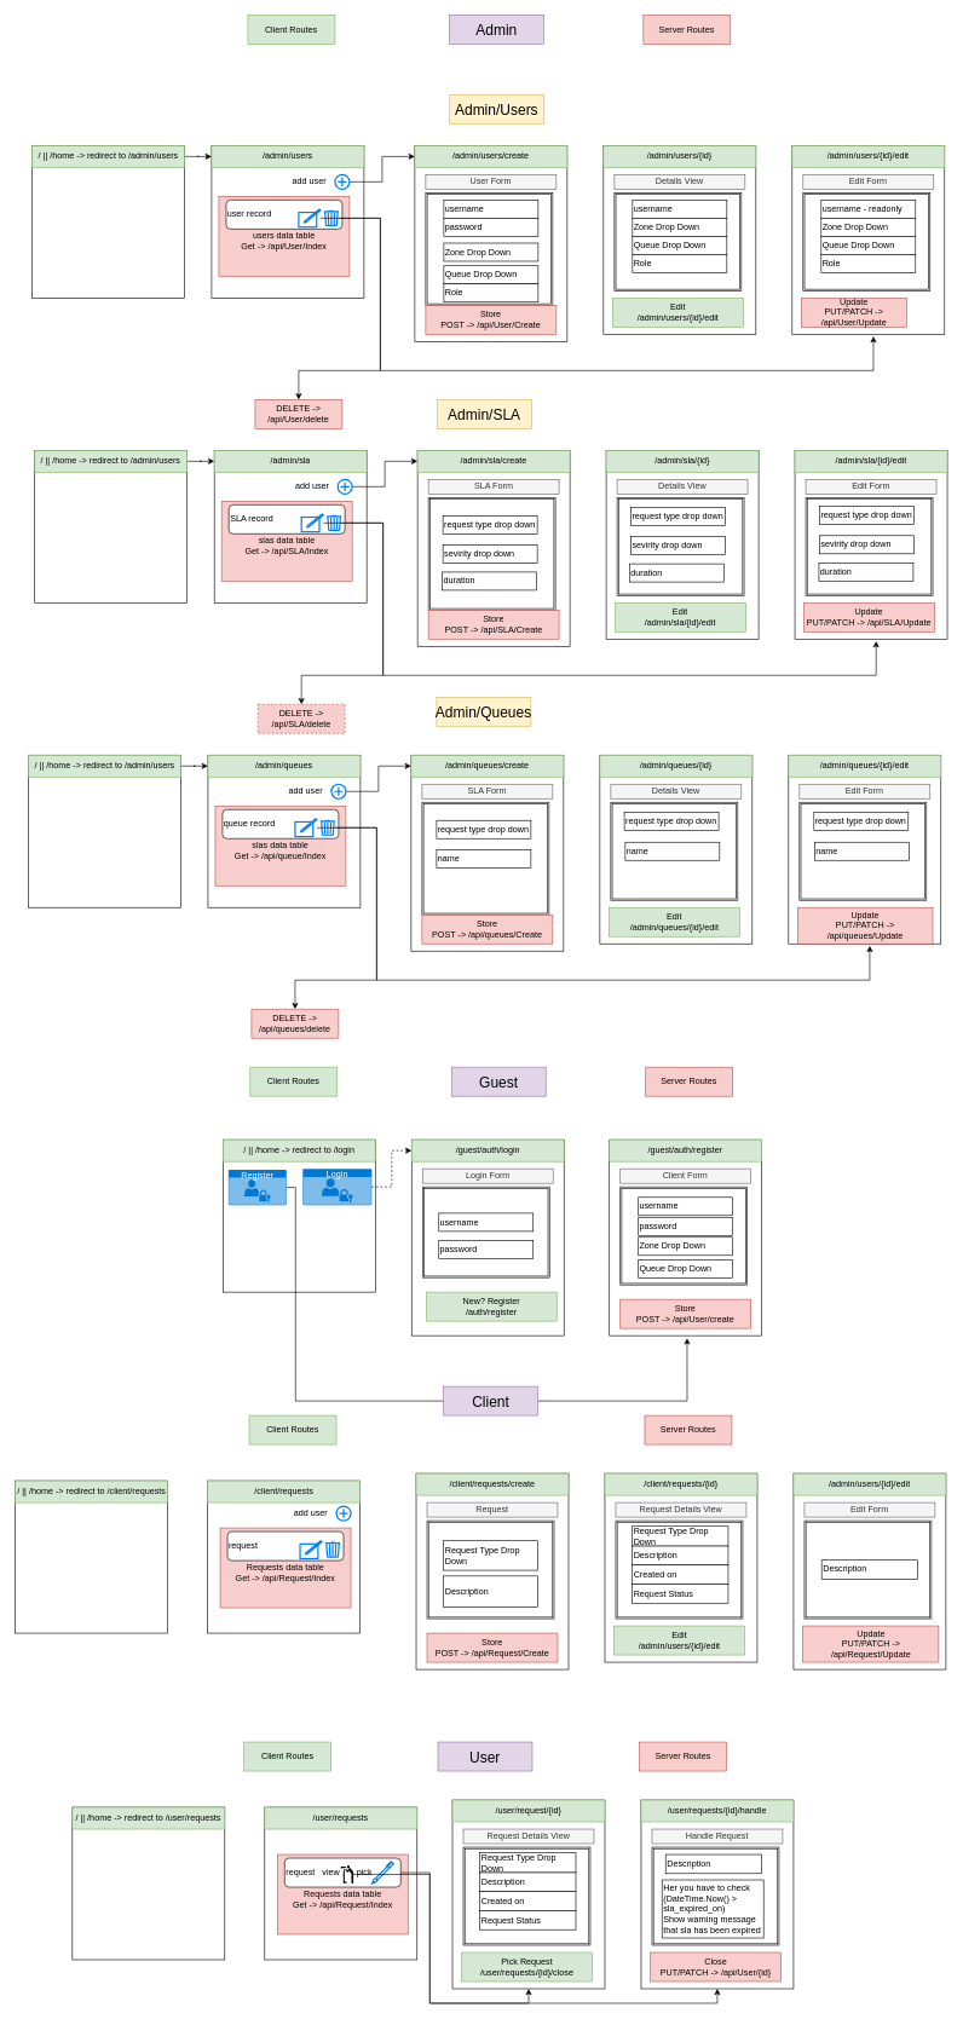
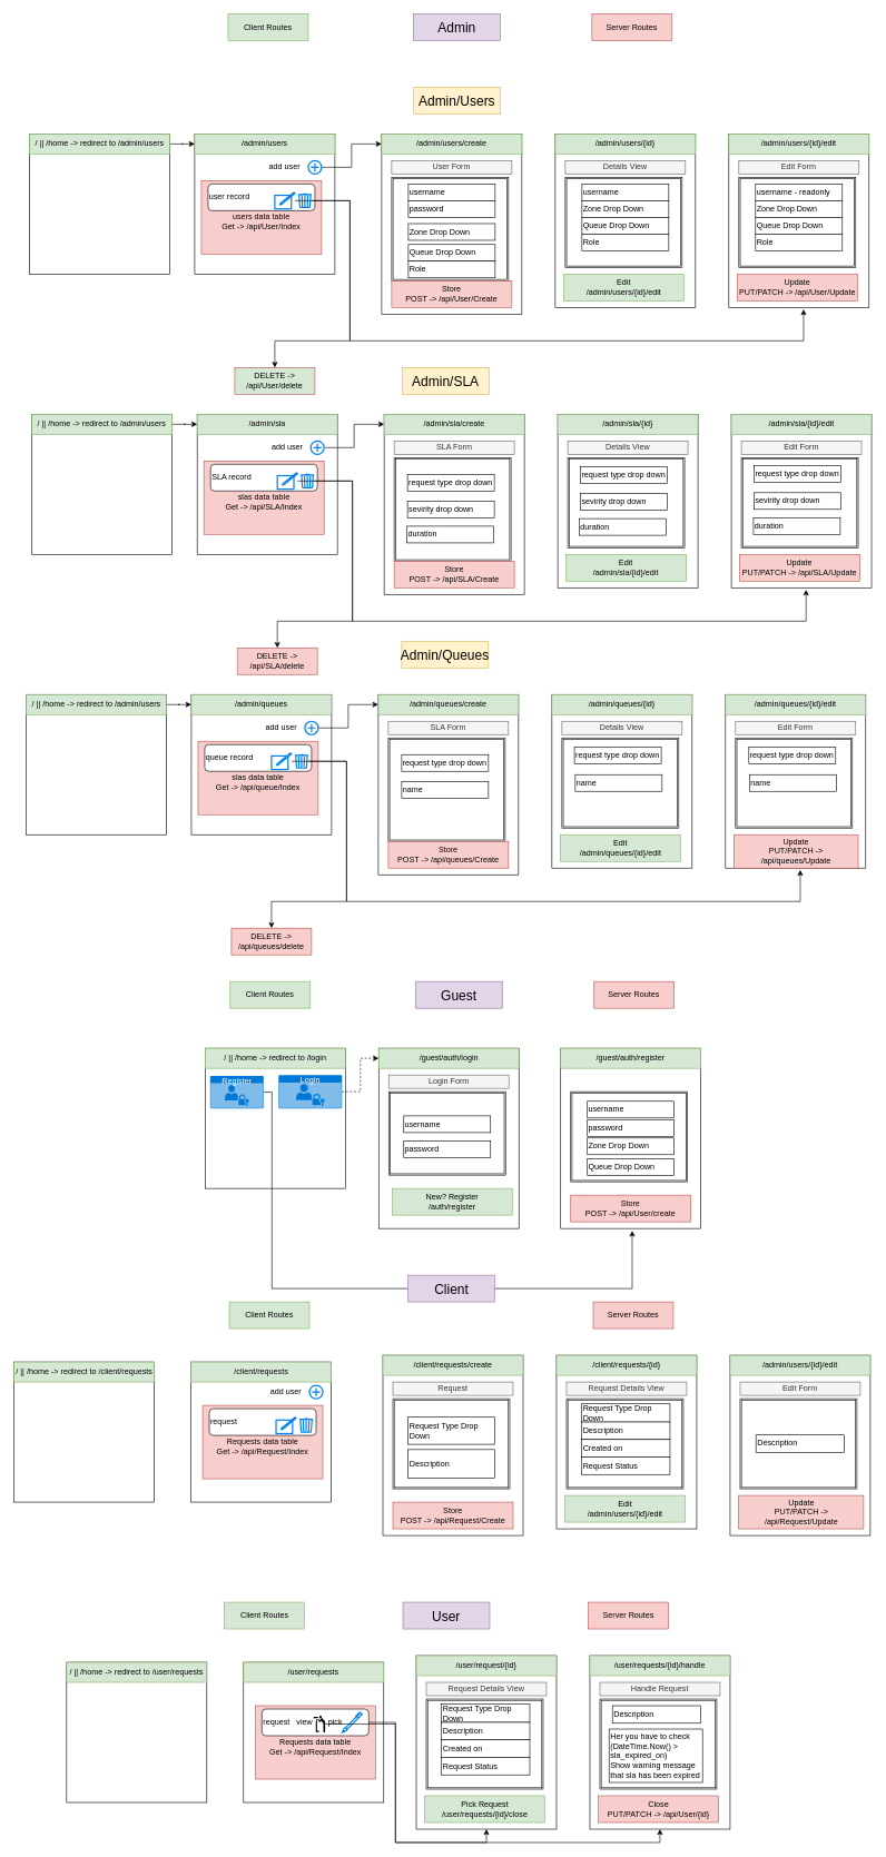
- <mxCell id="41" value="Update&lt;br&gt;PUT/PATCH -&amp;gt; /api/User/Update" style="rounded=0;whiteSpace=wrap;html=1;fillColor=#f8cecc;strokeColor=#b85450;" vertex="1" parent="1"><mxGeometry x="1103.63" y="410" width="145" height="40" as="geometry" /></mxCell>
+ <mxCell id="41" value="Update&lt;br&gt;PUT/PATCH -&amp;gt; /api/User/Update" style="rounded=0;whiteSpace=wrap;html=1;fillColor=#f8cecc;strokeColor=#b85450;" vertex="1" parent="1"><mxGeometry x="1103.63" y="410" width="180" height="40" as="geometry" /></mxCell>
- <mxCell id="31" value="DELETE -&amp;gt; /api/User/delete" style="rounded=0;whiteSpace=wrap;html=1;fillColor=#f8cecc;strokeColor=#b85450;" vertex="1" parent="1"><mxGeometry x="351.13" y="550" width="120" height="40" as="geometry" /></mxCell>
+ <mxCell id="31" value="DELETE -&amp;gt; /api/User/delete" style="rounded=0;whiteSpace=wrap;html=1;fillColor=#d5e8d4;strokeColor=#b85450;" vertex="1" parent="1"><mxGeometry x="351.13" y="550" width="120" height="40" as="geometry" /></mxCell>
- <mxCell id="160" value="DELETE -&amp;gt; /api/SLA/delete" style="rounded=0;whiteSpace=wrap;html=1;fillColor=#f8cecc;strokeColor=#b85450;dashed=1;" vertex="1" parent="1"><mxGeometry x="354.88" y="970" width="120" height="40" as="geometry" /></mxCell>
+ <mxCell id="160" value="DELETE -&amp;gt; /api/SLA/delete" style="rounded=0;whiteSpace=wrap;html=1;fillColor=#f8cecc;strokeColor=#b85450;" vertex="1" parent="1"><mxGeometry x="354.88" y="970" width="120" height="40" as="geometry" /></mxCell>
- <mxCell id="60" value="Client Form" style="rounded=0;whiteSpace=wrap;html=1;fillColor=#f5f5f5;strokeColor=#666666;fontColor=#333333;" vertex="1" parent="1"><mxGeometry x="854.25" y="1610" width="180" height="20" as="geometry" /></mxCell>
